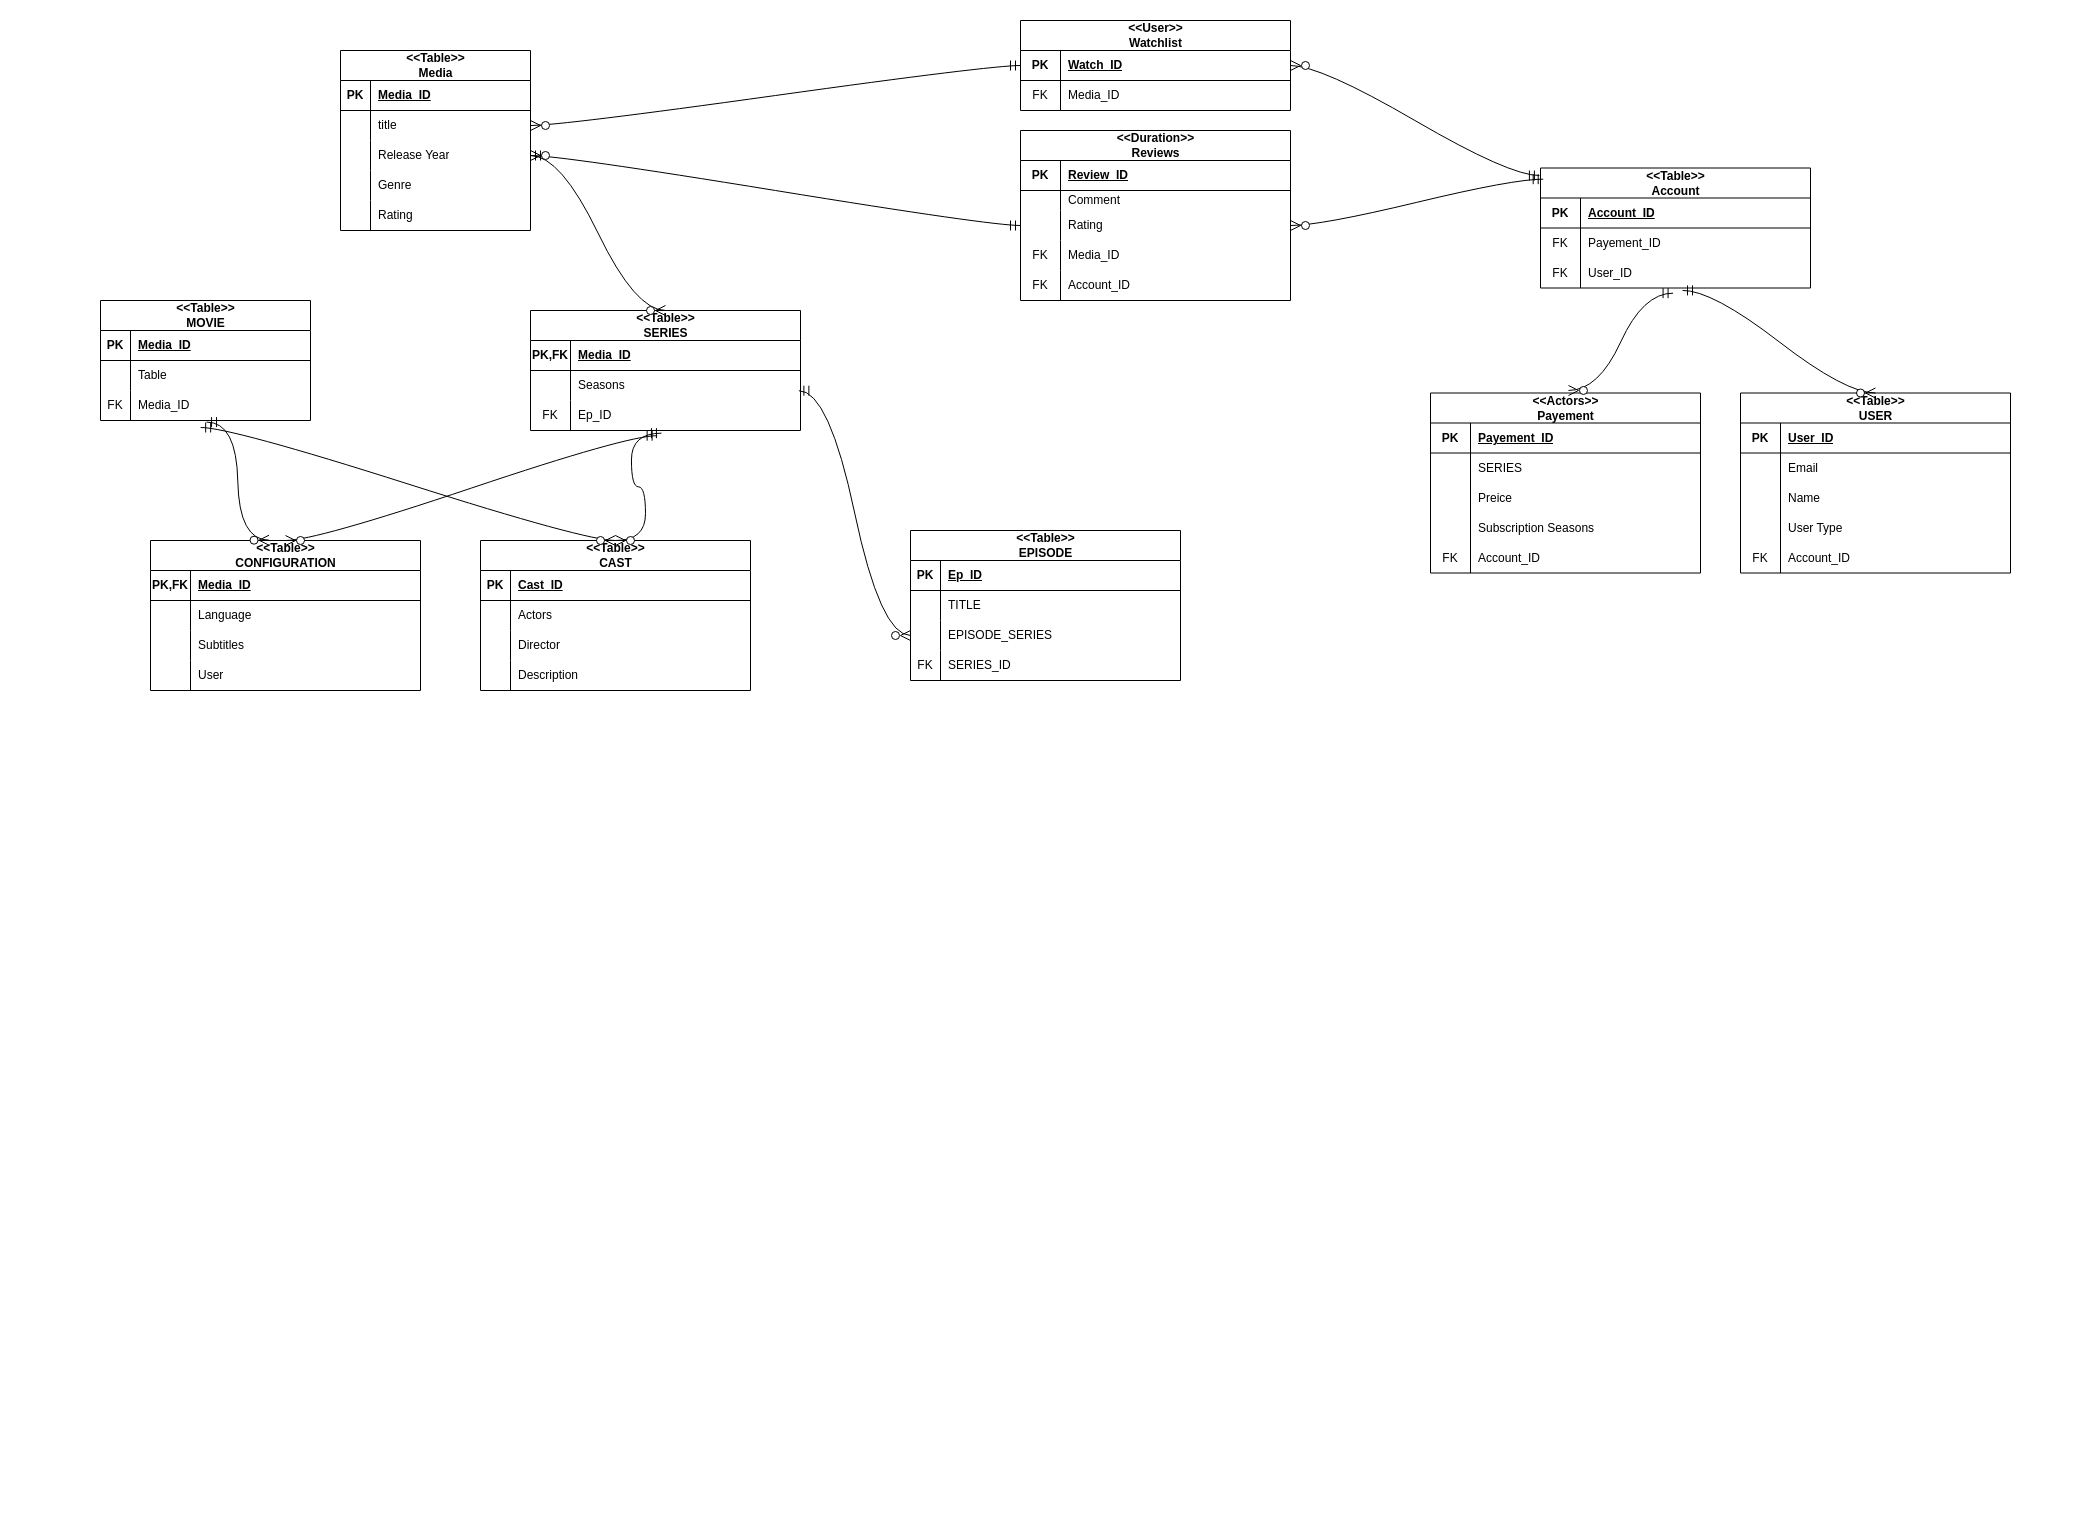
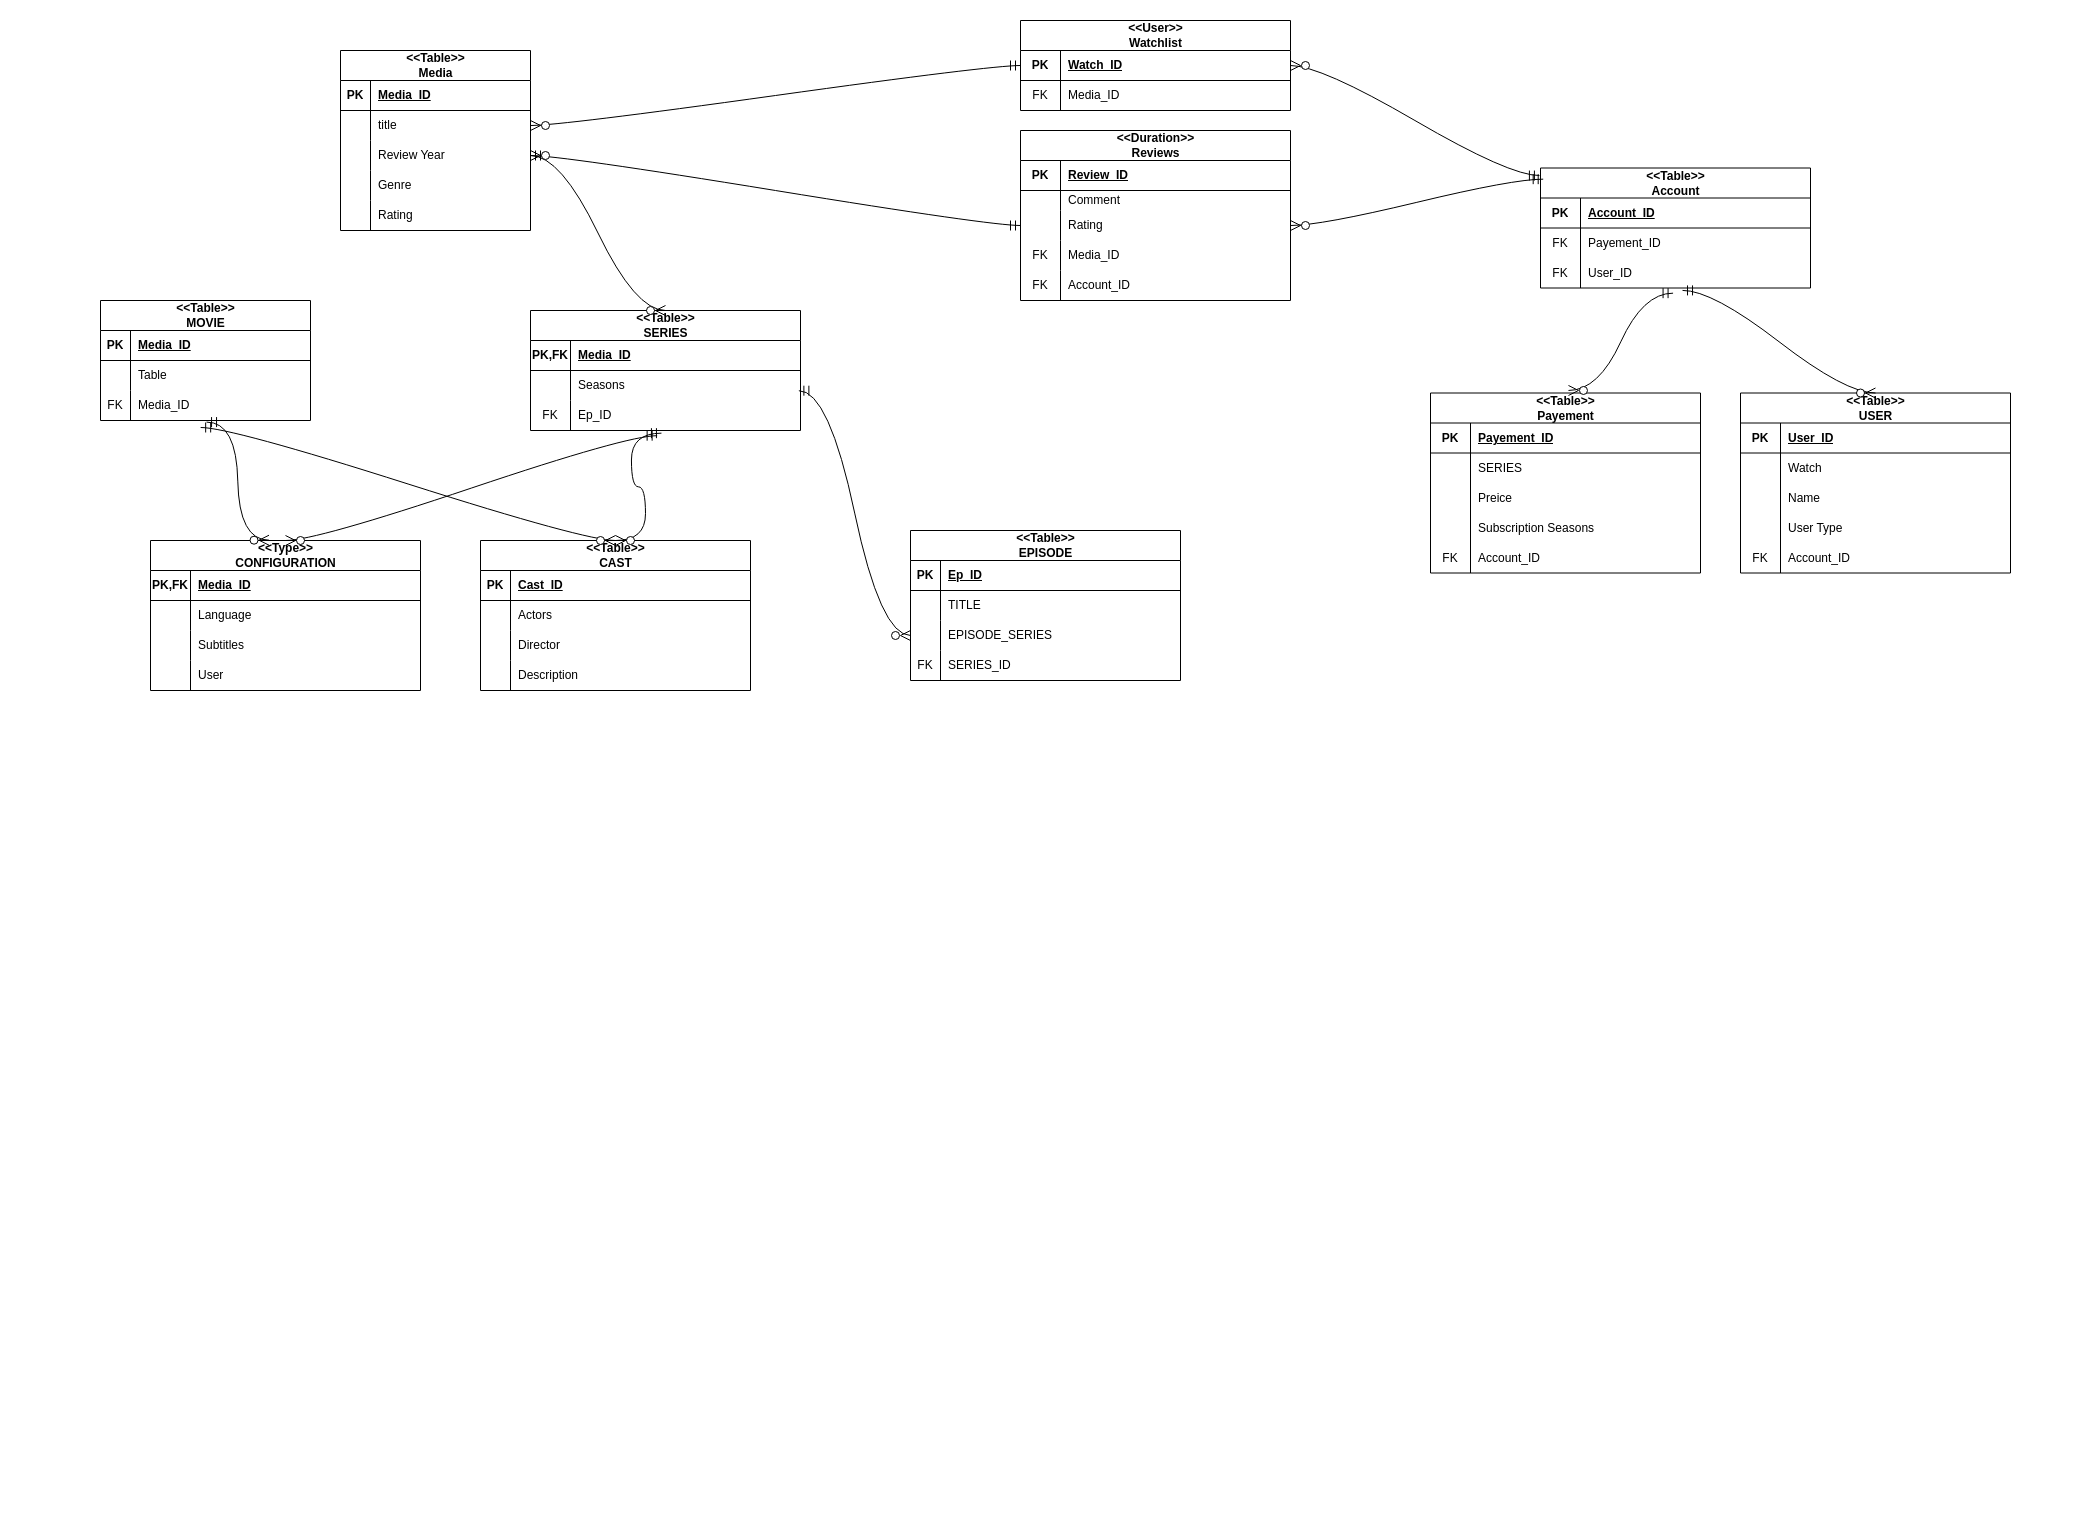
- <mxCell id="11" value="Release Year" style="shape=partialRectangle;connectable=0;fillColor=none;top=0;left=0;bottom=0;right=0;align=left;spacingLeft=6;overflow=hidden;whiteSpace=wrap;html=1;" parent="9" vertex="1"><mxGeometry x="30" width="160" height="30" as="geometry"><mxRectangle width="160" height="30" as="alternateBounds" /></mxGeometry></mxCell>
+ <mxCell id="11" value="Review Year" style="shape=partialRectangle;connectable=0;fillColor=none;top=0;left=0;bottom=0;right=0;align=left;spacingLeft=6;overflow=hidden;whiteSpace=wrap;html=1;" parent="9" vertex="1"><mxGeometry x="30" width="160" height="30" as="geometry"><mxRectangle width="160" height="30" as="alternateBounds" /></mxGeometry></mxCell>
- <mxCell id="99" value="&amp;lt;&amp;lt;Actors&amp;gt;&amp;gt;&lt;div&gt;Payement&lt;/div&gt;" style="shape=table;startSize=30;container=1;collapsible=1;childLayout=tableLayout;fixedRows=1;rowLines=0;fontStyle=1;align=center;resizeLast=1;html=1;" vertex="1" parent="1"><mxGeometry x="1430" y="392.5" width="270" height="180" as="geometry" /></mxCell>
+ <mxCell id="99" value="&amp;lt;&amp;lt;Table&amp;gt;&amp;gt;&lt;div&gt;Payement&lt;/div&gt;" style="shape=table;startSize=30;container=1;collapsible=1;childLayout=tableLayout;fixedRows=1;rowLines=0;fontStyle=1;align=center;resizeLast=1;html=1;" vertex="1" parent="1"><mxGeometry x="1430" y="392.5" width="270" height="180" as="geometry" /></mxCell>
- <mxCell id="121" value="Email" style="shape=partialRectangle;connectable=0;fillColor=none;top=0;left=0;bottom=0;right=0;align=left;spacingLeft=6;overflow=hidden;whiteSpace=wrap;html=1;" vertex="1" parent="119"><mxGeometry x="40" width="230" height="30" as="geometry"><mxRectangle width="230" height="30" as="alternateBounds" /></mxGeometry></mxCell>
+ <mxCell id="121" value="Watch" style="shape=partialRectangle;connectable=0;fillColor=none;top=0;left=0;bottom=0;right=0;align=left;spacingLeft=6;overflow=hidden;whiteSpace=wrap;html=1;" vertex="1" parent="119"><mxGeometry x="40" width="230" height="30" as="geometry"><mxRectangle width="230" height="30" as="alternateBounds" /></mxGeometry></mxCell>
- <mxCell id="67" value="&amp;lt;&amp;lt;Table&amp;gt;&amp;gt;&lt;div&gt;CONFIGURATION&lt;/div&gt;" style="shape=table;startSize=30;container=1;collapsible=1;childLayout=tableLayout;fixedRows=1;rowLines=0;fontStyle=1;align=center;resizeLast=1;html=1;" vertex="1" parent="1"><mxGeometry x="150" y="540" width="270" height="150" as="geometry" /></mxCell>
+ <mxCell id="67" value="&amp;lt;&amp;lt;Type&amp;gt;&amp;gt;&lt;div&gt;CONFIGURATION&lt;/div&gt;" style="shape=table;startSize=30;container=1;collapsible=1;childLayout=tableLayout;fixedRows=1;rowLines=0;fontStyle=1;align=center;resizeLast=1;html=1;" vertex="1" parent="1"><mxGeometry x="150" y="540" width="270" height="150" as="geometry" /></mxCell>
